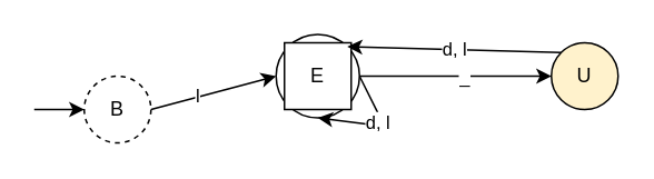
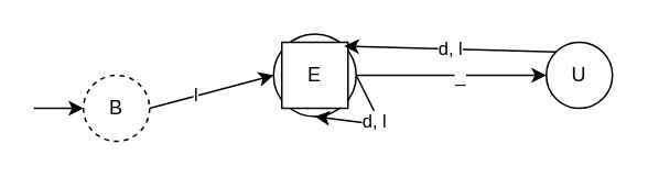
- <mxCell id="13" value="U" style="ellipse;whiteSpace=wrap;html=1;aspect=fixed;fillColor=#fff2cc;" vertex="1" parent="1"><mxGeometry x="330" y="25" width="40" height="40" as="geometry" /></mxCell>
+ <mxCell id="13" value="U" style="ellipse;whiteSpace=wrap;html=1;aspect=fixed;" vertex="1" parent="1"><mxGeometry x="330" y="25" width="40" height="40" as="geometry" /></mxCell>
